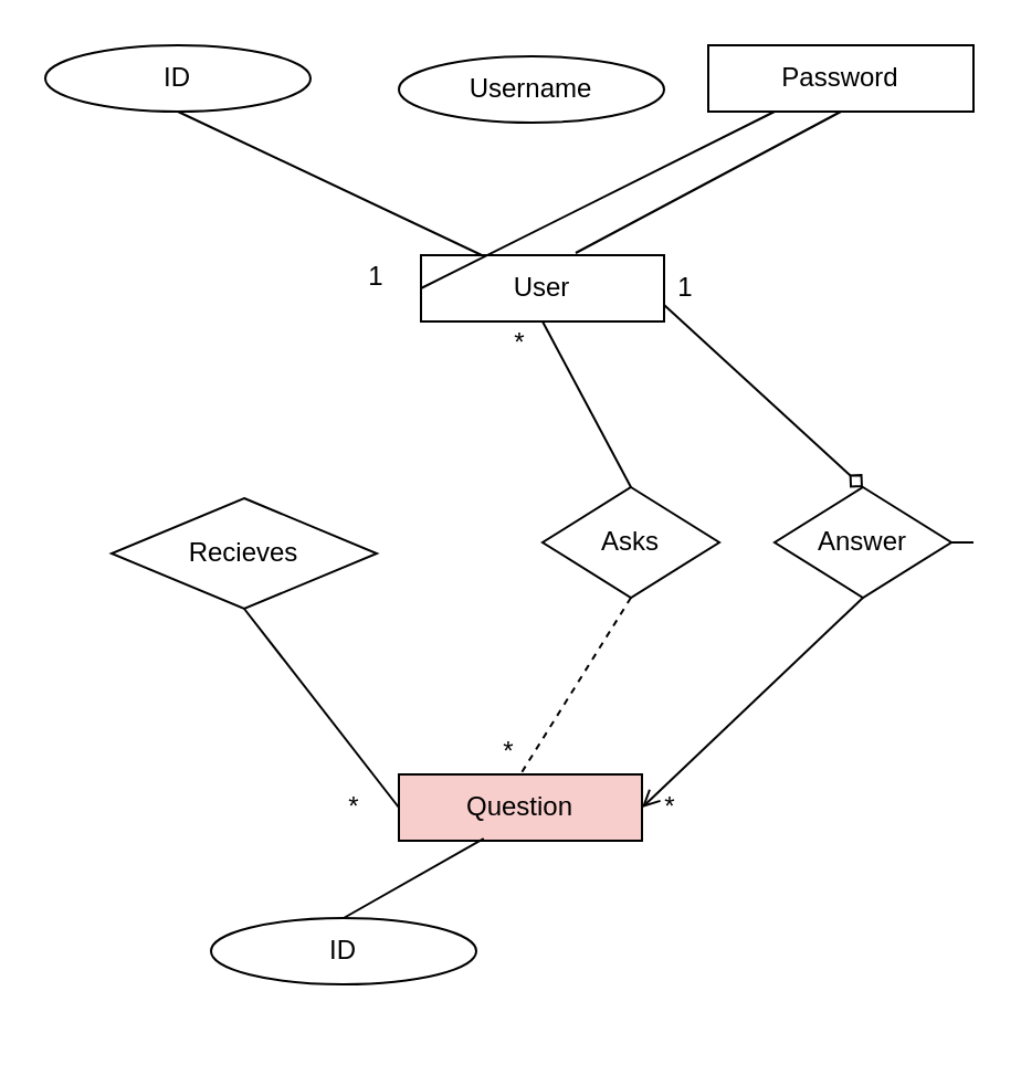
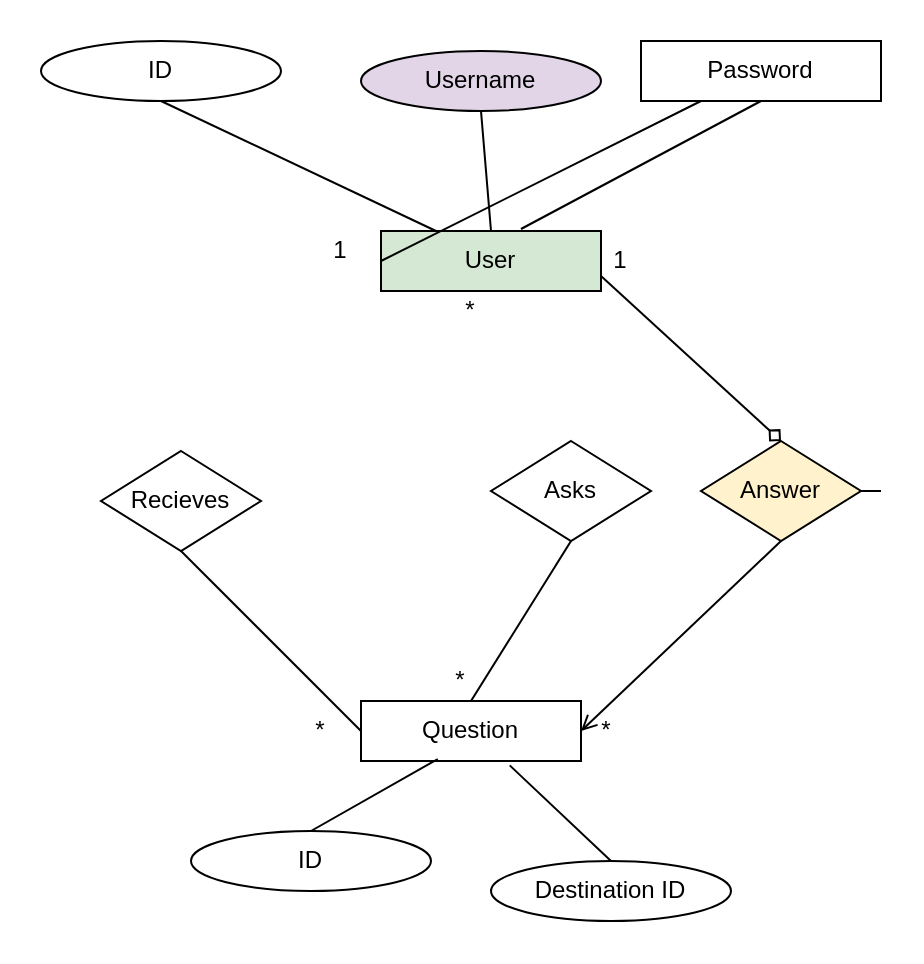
- <mxCell id="4" value="Username&lt;br&gt;" style="ellipse;whiteSpace=wrap;html=1;" vertex="1" parent="1"><mxGeometry x="180" y="25" width="120" height="30" as="geometry" /></mxCell>
+ <mxCell id="4" value="Username&lt;br&gt;" style="ellipse;whiteSpace=wrap;html=1;fillColor=#e1d5e7;" vertex="1" parent="1"><mxGeometry x="180" y="25" width="120" height="30" as="geometry" /></mxCell>
+ <mxCell id="3" style="edgeStyle=none;rounded=0;orthogonalLoop=1;jettySize=auto;html=1;exitX=0.5;exitY=1;exitDx=0;exitDy=0;entryX=0.5;entryY=0;entryDx=0;entryDy=0;startArrow=none;startFill=0;endArrow=none;endFill=0;strokeColor=#000000;strokeWidth=1;" edge="1" parent="1" source="4" target="2"><mxGeometry relative="1" as="geometry" /></mxCell>
- <mxCell id="2" value="User&lt;br&gt;" style="rounded=0;whiteSpace=wrap;html=1;" vertex="1" parent="1"><mxGeometry x="190" y="115" width="110" height="30" as="geometry" /></mxCell>
+ <mxCell id="2" value="User&lt;br&gt;" style="rounded=0;whiteSpace=wrap;html=1;fillColor=#d5e8d4;" vertex="1" parent="1"><mxGeometry x="190" y="115" width="110" height="30" as="geometry" /></mxCell>
- <mxCell id="19" style="rounded=0;orthogonalLoop=1;jettySize=auto;html=1;exitX=0.5;exitY=1;exitDx=0;exitDy=0;startArrow=none;strokeColor=#000000;startFill=0;endArrow=none;endFill=0;strokeWidth=1;entryX=0.5;entryY=0;entryDx=0;entryDy=0;" edge="1" parent="1" source="2" target="11"><mxGeometry relative="1" as="geometry"><mxPoint x="245" y="360" as="targetPoint" /><mxPoint x="250" y="280" as="sourcePoint" /></mxGeometry></mxCell>
- <mxCell id="14" value="Answer&lt;br&gt;" style="rhombus;whiteSpace=wrap;html=1;" vertex="1" parent="1"><mxGeometry x="350" y="220" width="80" height="50" as="geometry" /></mxCell>
+ <mxCell id="14" value="Answer&lt;br&gt;" style="rhombus;whiteSpace=wrap;html=1;fillColor=#fff2cc;" vertex="1" parent="1"><mxGeometry x="350" y="220" width="80" height="50" as="geometry" /></mxCell>
- <mxCell id="12" value="Recieves&lt;br&gt;" style="rhombus;whiteSpace=wrap;html=1;" vertex="1" parent="1"><mxGeometry x="50" y="225" width="120" height="50" as="geometry" /></mxCell>
+ <mxCell id="12" value="Recieves&lt;br&gt;" style="rhombus;whiteSpace=wrap;html=1;" vertex="1" parent="1"><mxGeometry x="50" y="225" width="80" height="50" as="geometry" /></mxCell>
- <mxCell id="10" style="rounded=0;orthogonalLoop=1;jettySize=auto;html=1;exitX=0.5;exitY=1;exitDx=0;exitDy=0;startArrow=none;strokeColor=#000000;startFill=0;endArrow=none;endFill=0;strokeWidth=1;entryX=0.5;entryY=0;entryDx=0;entryDy=0;dashed=1;" edge="1" parent="1" source="11" target="7"><mxGeometry relative="1" as="geometry"><mxPoint x="240" y="335" as="targetPoint" /></mxGeometry></mxCell>
+ <mxCell id="10" style="rounded=0;orthogonalLoop=1;jettySize=auto;html=1;exitX=0.5;exitY=1;exitDx=0;exitDy=0;startArrow=none;strokeColor=#000000;startFill=0;endArrow=none;endFill=0;strokeWidth=1;entryX=0.5;entryY=0;entryDx=0;entryDy=0;" edge="1" parent="1" source="11" target="7"><mxGeometry relative="1" as="geometry"><mxPoint x="240" y="335" as="targetPoint" /></mxGeometry></mxCell>
- <mxCell id="7" value="Question&lt;br&gt;" style="rounded=0;whiteSpace=wrap;html=1;fillColor=#f8cecc;" vertex="1" parent="1"><mxGeometry x="180" y="350" width="110" height="30" as="geometry" /></mxCell>
+ <mxCell id="7" value="Question&lt;br&gt;" style="rounded=0;whiteSpace=wrap;html=1;" vertex="1" parent="1"><mxGeometry x="180" y="350" width="110" height="30" as="geometry" /></mxCell>
+ <mxCell id="17" style="edgeStyle=none;rounded=0;orthogonalLoop=1;jettySize=auto;html=1;exitX=0.5;exitY=0;exitDx=0;exitDy=0;entryX=0.676;entryY=1.073;entryDx=0;entryDy=0;startArrow=none;startFill=0;endArrow=none;endFill=0;strokeColor=#000000;strokeWidth=1;entryPerimeter=0;" edge="1" parent="1" source="18" target="7"><mxGeometry relative="1" as="geometry" /></mxCell>
+ <mxCell id="18" value="Destination ID" style="ellipse;whiteSpace=wrap;html=1;" vertex="1" parent="1"><mxGeometry x="245" y="430" width="120" height="30" as="geometry" /></mxCell>
